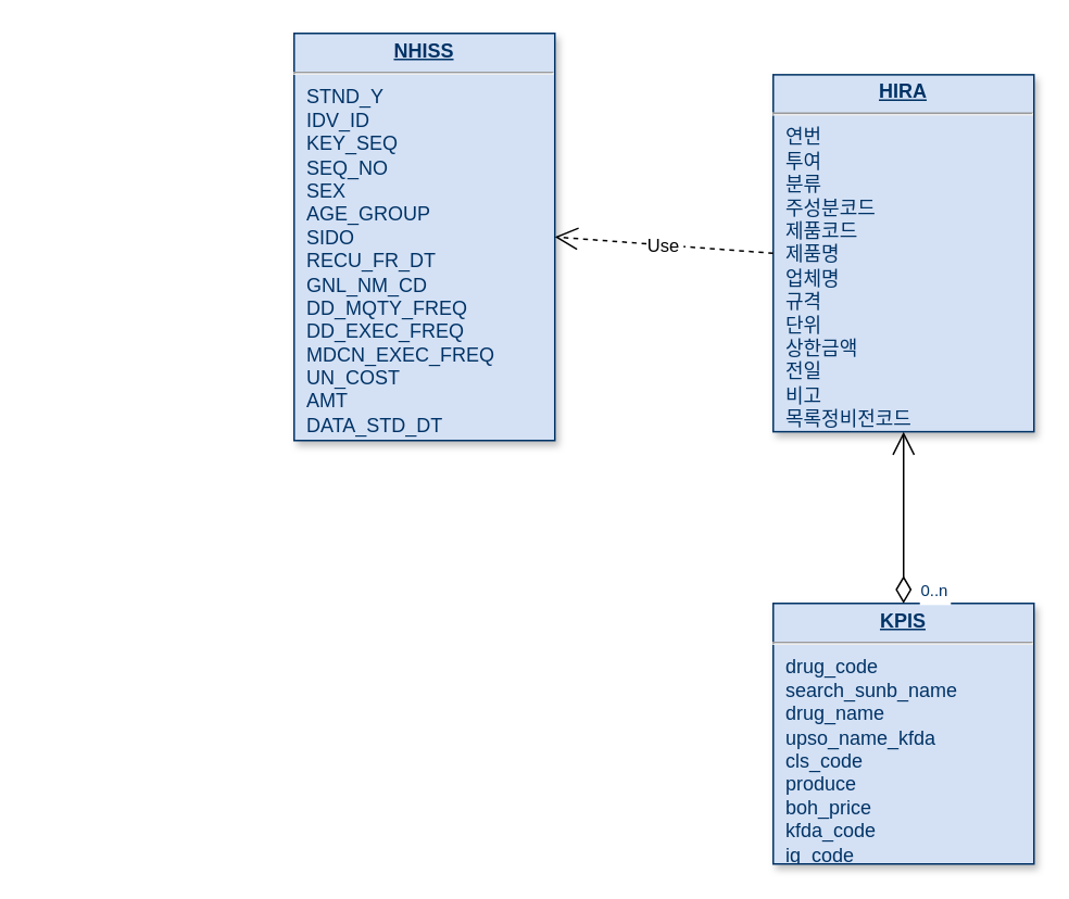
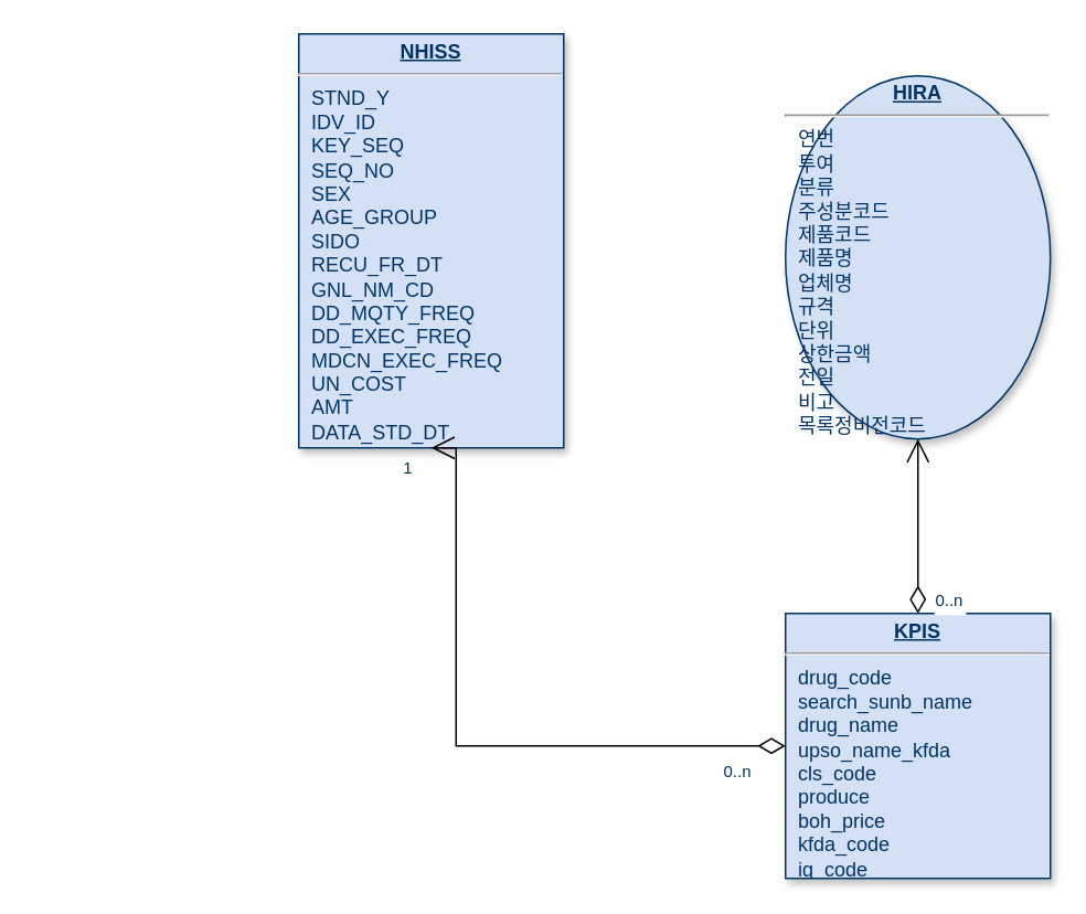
- <mxCell id="11" value="Use" style="endArrow=open;endSize=12;dashed=1;exitX=0;exitY=0.5;exitDx=0;exitDy=0;entryX=1;entryY=0.5;entryDx=0;entryDy=0;" parent="1" source="3" target="4" edge="1"><mxGeometry x="430" y="50" as="geometry"><mxPoint x="-415" y="-60" as="sourcePoint" /><mxPoint x="-165" y="439" as="targetPoint" /><Array as="points" /></mxGeometry></mxCell>
- <mxCell id="3" value="&lt;p style=&quot;margin: 0px ; margin-top: 4px ; text-align: center ; text-decoration: underline&quot;&gt;&lt;b&gt;HIRA&lt;/b&gt;&lt;/p&gt;&lt;hr&gt;&lt;p style=&quot;margin: 0px 0px 0px 8px&quot;&gt;연번&lt;/p&gt;&lt;p style=&quot;margin: 0px 0px 0px 8px&quot;&gt;투여&lt;/p&gt;&lt;p style=&quot;margin: 0px 0px 0px 8px&quot;&gt;분류&lt;/p&gt;&lt;p style=&quot;margin: 0px 0px 0px 8px&quot;&gt;주성분코드&lt;/p&gt;&lt;p style=&quot;margin: 0px 0px 0px 8px&quot;&gt;제품코드&lt;/p&gt;&lt;p style=&quot;margin: 0px 0px 0px 8px&quot;&gt;제품명&lt;/p&gt;&lt;p style=&quot;margin: 0px 0px 0px 8px&quot;&gt;업체명&lt;/p&gt;&lt;p style=&quot;margin: 0px 0px 0px 8px&quot;&gt;규격&lt;/p&gt;&lt;p style=&quot;margin: 0px 0px 0px 8px&quot;&gt;단위&lt;/p&gt;&lt;p style=&quot;margin: 0px 0px 0px 8px&quot;&gt;상한금액&lt;/p&gt;&lt;p style=&quot;margin: 0px 0px 0px 8px&quot;&gt;전일&lt;/p&gt;&lt;p style=&quot;margin: 0px 0px 0px 8px&quot;&gt;비고&lt;/p&gt;&lt;p style=&quot;margin: 0px 0px 0px 8px&quot;&gt;목록정비전코드&lt;br&gt;&lt;/p&gt;" style="verticalAlign=top;align=left;overflow=fill;fontSize=12;fontFamily=Helvetica;html=1;strokeColor=#003366;shadow=1;fillColor=#D4E1F5;fontColor=#003366" parent="1" vertex="1"><mxGeometry x="314" y="45.41" width="160" height="219.18" as="geometry" /></mxCell>
+ <mxCell id="3" value="&lt;p style=&quot;margin: 0px ; margin-top: 4px ; text-align: center ; text-decoration: underline&quot;&gt;&lt;b&gt;HIRA&lt;/b&gt;&lt;/p&gt;&lt;hr&gt;&lt;p style=&quot;margin: 0px 0px 0px 8px&quot;&gt;연번&lt;/p&gt;&lt;p style=&quot;margin: 0px 0px 0px 8px&quot;&gt;투여&lt;/p&gt;&lt;p style=&quot;margin: 0px 0px 0px 8px&quot;&gt;분류&lt;/p&gt;&lt;p style=&quot;margin: 0px 0px 0px 8px&quot;&gt;주성분코드&lt;/p&gt;&lt;p style=&quot;margin: 0px 0px 0px 8px&quot;&gt;제품코드&lt;/p&gt;&lt;p style=&quot;margin: 0px 0px 0px 8px&quot;&gt;제품명&lt;/p&gt;&lt;p style=&quot;margin: 0px 0px 0px 8px&quot;&gt;업체명&lt;/p&gt;&lt;p style=&quot;margin: 0px 0px 0px 8px&quot;&gt;규격&lt;/p&gt;&lt;p style=&quot;margin: 0px 0px 0px 8px&quot;&gt;단위&lt;/p&gt;&lt;p style=&quot;margin: 0px 0px 0px 8px&quot;&gt;상한금액&lt;/p&gt;&lt;p style=&quot;margin: 0px 0px 0px 8px&quot;&gt;전일&lt;/p&gt;&lt;p style=&quot;margin: 0px 0px 0px 8px&quot;&gt;비고&lt;/p&gt;&lt;p style=&quot;margin: 0px 0px 0px 8px&quot;&gt;목록정비전코드&lt;br&gt;&lt;/p&gt;" style="ellipse;verticalAlign=top;align=left;overflow=fill;fontSize=12;fontFamily=Helvetica;html=1;strokeColor=#003366;shadow=1;fillColor=#D4E1F5;fontColor=#003366;" parent="1" vertex="1"><mxGeometry x="314" y="45.41" width="160" height="219.18" as="geometry" /></mxCell>
+ <mxCell id="8" value="" style="endArrow=open;endSize=12;startArrow=diamondThin;startSize=14;startFill=0;edgeStyle=orthogonalEdgeStyle;exitX=0;exitY=0.5;rounded=0;exitDx=0;exitDy=0;entryX=0.5;entryY=1;entryDx=0;entryDy=0;" parent="1" source="2" target="4" edge="1"><mxGeometry x="769.36" y="450" as="geometry"><mxPoint x="-75.64" y="340" as="sourcePoint" /><mxPoint x="84.36" y="340" as="targetPoint" /><Array as="points"><mxPoint x="115" y="450" /></Array></mxGeometry></mxCell>
+ <mxCell id="9" value="0..n" style="resizable=0;align=left;verticalAlign=top;labelBackgroundColor=#ffffff;fontSize=10;strokeColor=#003366;shadow=1;fillColor=#D4E1F5;fontColor=#003366" parent="8" connectable="0" vertex="1"><mxGeometry x="-1" relative="1" as="geometry"><mxPoint x="-39.0" y="3.04" as="offset" /></mxGeometry></mxCell>
+ <mxCell id="10" value="1" style="resizable=0;align=right;verticalAlign=top;labelBackgroundColor=#ffffff;fontSize=10;strokeColor=#003366;shadow=1;fillColor=#D4E1F5;fontColor=#003366" parent="8" connectable="0" vertex="1"><mxGeometry x="1" relative="1" as="geometry"><mxPoint x="-10" as="offset" /></mxGeometry></mxCell>
